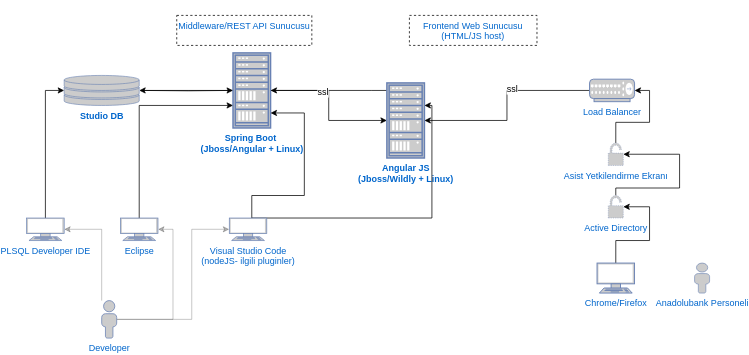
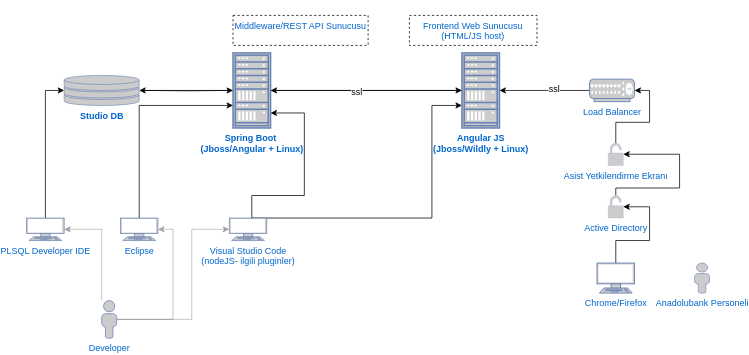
- <mxCell id="7" value="Middleware/REST API Sunucusu" style="text;html=1;align=center;verticalAlign=top;whiteSpace=wrap;fontColor=#0066CC;strokeColor=#000000;strokeWidth=1;fillColor=none;gradientDirection=north;dashed=1;" vertex="1" parent="1"><mxGeometry x="220" y="20" width="180" height="40" as="geometry" /></mxCell>
+ <mxCell id="7" value="Middleware/REST API Sunucusu" style="text;html=1;align=center;verticalAlign=top;whiteSpace=wrap;fontColor=#0066CC;strokeColor=#000000;strokeWidth=1;fillColor=none;gradientDirection=north;dashed=1;" vertex="1" parent="1"><mxGeometry x="295" y="20" width="180" height="40" as="geometry" /></mxCell>
- <mxCell id="10" value="Angular JS&lt;br&gt;(Jboss/Wildly + Linux)&lt;br&gt;" style="fontColor=#0066CC;verticalAlign=top;verticalLabelPosition=bottom;labelPosition=center;align=center;html=1;outlineConnect=0;fillColor=#CCCCCC;strokeColor=#6881B3;gradientColor=none;gradientDirection=north;strokeWidth=2;shape=mxgraph.networks.rack;fontStyle=1" vertex="1" parent="1"><mxGeometry x="500" y="110" width="50" height="100" as="geometry" /></mxCell>
+ <mxCell id="10" value="Angular JS&lt;br&gt;(Jboss/Wildly + Linux)&lt;br&gt;" style="fontColor=#0066CC;verticalAlign=top;verticalLabelPosition=bottom;labelPosition=center;align=center;html=1;outlineConnect=0;fillColor=#CCCCCC;strokeColor=#6881B3;gradientColor=none;gradientDirection=north;strokeWidth=2;shape=mxgraph.networks.rack;fontStyle=1" vertex="1" parent="1"><mxGeometry x="600" y="70" width="50" height="100" as="geometry" /></mxCell>
